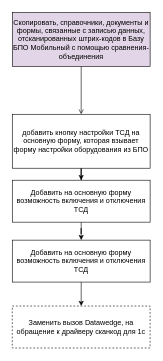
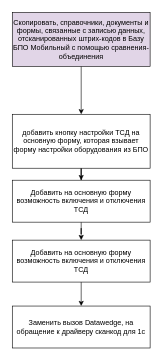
- <mxCell id="2" style="edgeStyle=orthogonalEdgeStyle;rounded=0;orthogonalLoop=1;jettySize=auto;html=1;exitX=0.5;exitY=1;exitDx=0;exitDy=0;endArrow=open;" edge="1" parent="1" source="3" target="5"><mxGeometry relative="1" as="geometry" /></mxCell>
+ <mxCell id="2" style="edgeStyle=orthogonalEdgeStyle;rounded=0;orthogonalLoop=1;jettySize=auto;html=1;exitX=0.5;exitY=1;exitDx=0;exitDy=0;" edge="1" parent="1" source="3" target="5"><mxGeometry relative="1" as="geometry" /></mxCell>
- <mxCell id="10" value="Заменить вызов Datawedge, на обращение к драйверу сканкод для 1с" style="rounded=0;whiteSpace=wrap;html=1;dashed=1;" vertex="1" parent="1"><mxGeometry x="20" y="510" width="230" height="70" as="geometry" /></mxCell>
+ <mxCell id="10" value="Заменить вызов Datawedge, на обращение к драйверу сканкод для 1с" style="rounded=0;whiteSpace=wrap;html=1;" vertex="1" parent="1"><mxGeometry x="20" y="510" width="230" height="70" as="geometry" /></mxCell>
